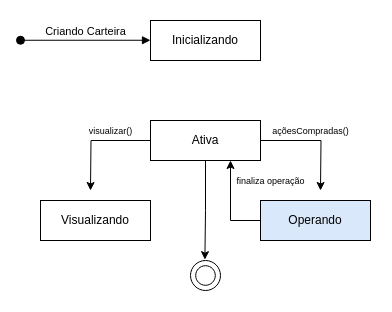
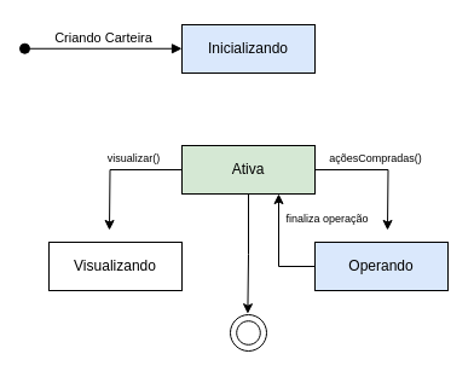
- <mxCell id="3" value="Inicializando" style="html=1;whiteSpace=wrap;" vertex="1" parent="1"><mxGeometry x="150" y="20" width="110" height="40" as="geometry" /></mxCell>
+ <mxCell id="3" value="Inicializando" style="html=1;whiteSpace=wrap;fillColor=#dae8fc;" vertex="1" parent="1"><mxGeometry x="150" y="20" width="110" height="40" as="geometry" /></mxCell>
- <mxCell id="7" value="Ativa" style="html=1;whiteSpace=wrap;" vertex="1" parent="1"><mxGeometry x="150" y="120" width="110" height="40" as="geometry" /></mxCell>
+ <mxCell id="7" value="Ativa" style="html=1;whiteSpace=wrap;fillColor=#d5e8d4;" vertex="1" parent="1"><mxGeometry x="150" y="120" width="110" height="40" as="geometry" /></mxCell>
